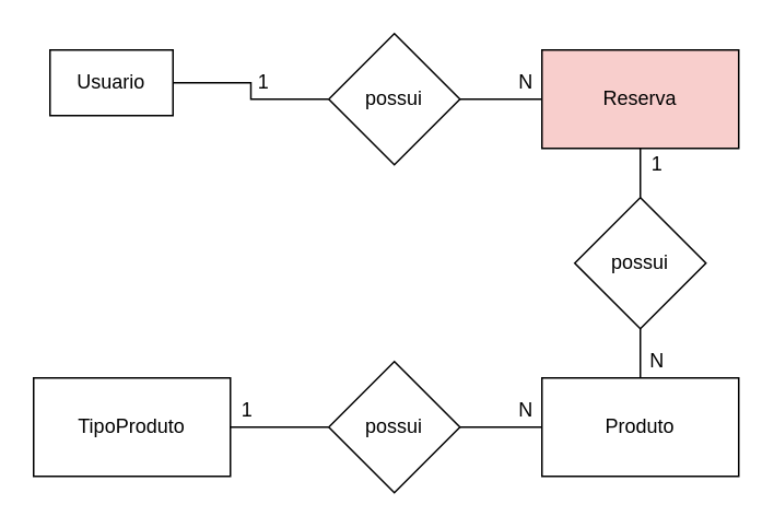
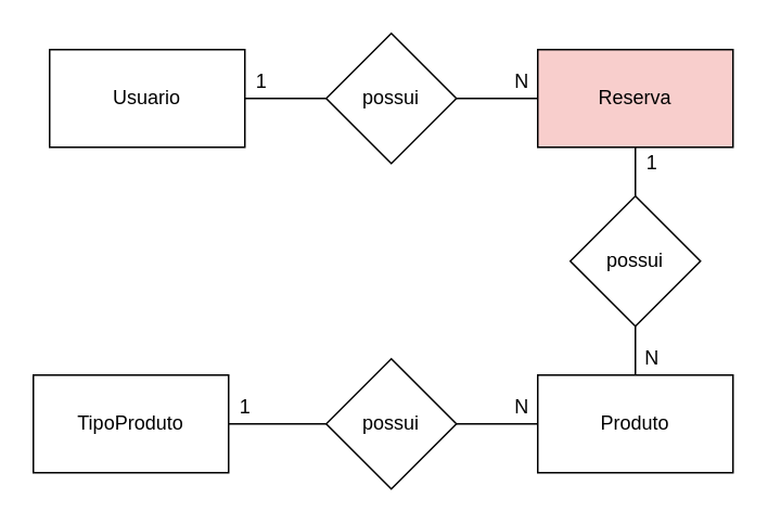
- <mxCell id="3" value="Usuario" style="rounded=0;whiteSpace=wrap;html=1;" vertex="1" parent="1"><mxGeometry x="30" y="30" width="75" height="40" as="geometry" /></mxCell>
+ <mxCell id="3" value="Usuario" style="rounded=0;whiteSpace=wrap;html=1;" vertex="1" parent="1"><mxGeometry x="30" y="30" width="120" height="60" as="geometry" /></mxCell>
